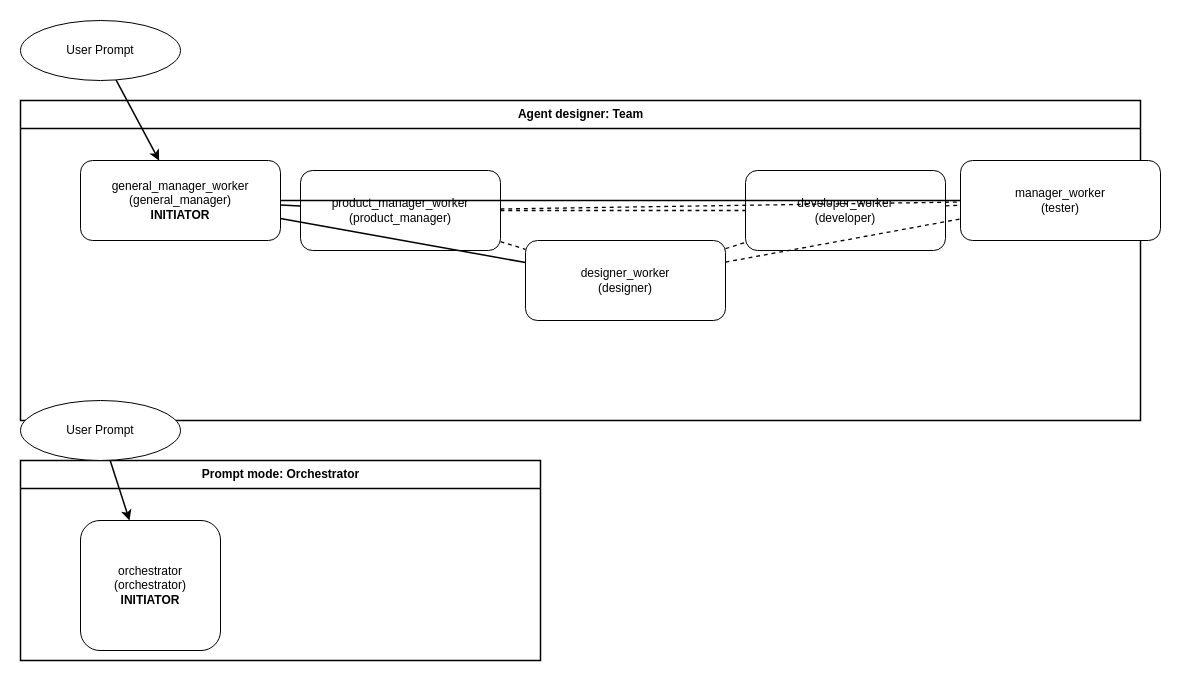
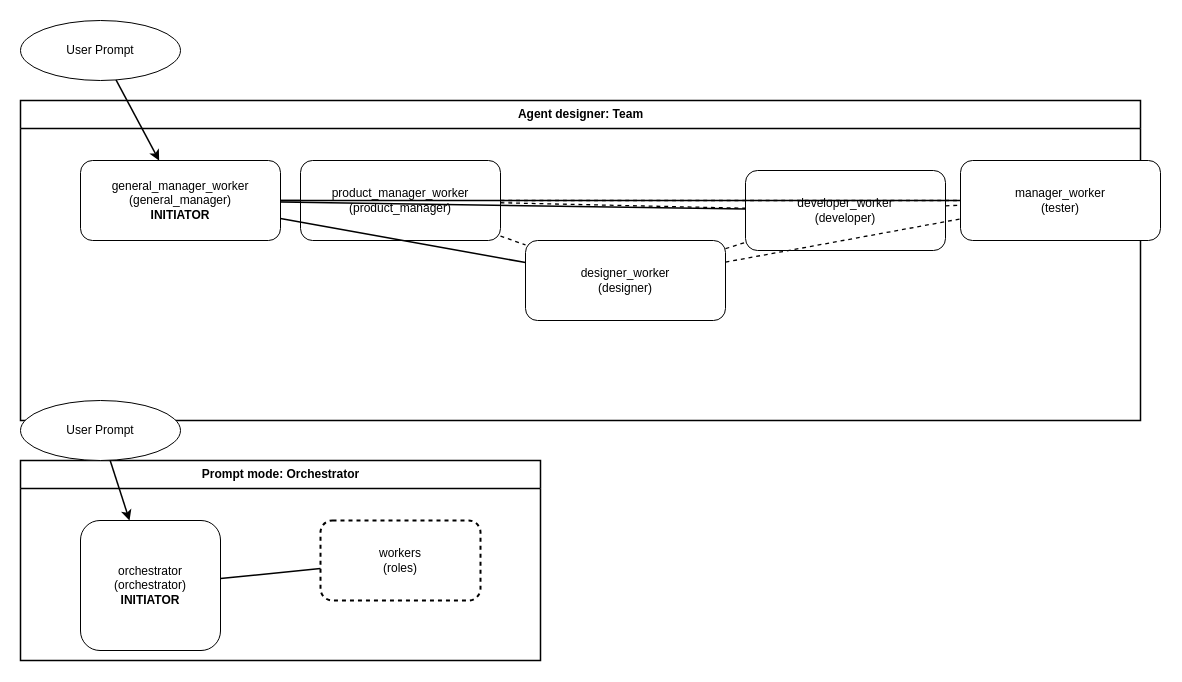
+ <mxCell id="10" style="endArrow=none;strokeWidth=1.5;" edge="1" parent="2" source="3" target="6"><mxGeometry relative="1" as="geometry" /></mxCell>
- <mxCell id="4" value="product_manager_worker&lt;br/&gt;(product_manager)" style="shape=rect;rounded=1;whiteSpace=wrap;html=1;align=center;verticalAlign=middle;" vertex="1" parent="2"><mxGeometry x="280" y="70" width="200" height="80" as="geometry" /></mxCell>
+ <mxCell id="4" value="product_manager_worker&lt;br/&gt;(product_manager)" style="shape=rect;rounded=1;whiteSpace=wrap;html=1;align=center;verticalAlign=middle;" vertex="1" parent="2"><mxGeometry x="280" y="60" width="200" height="80" as="geometry" /></mxCell>
+ <mxCell id="20" value="workers&lt;br/&gt;(roles)" style="shape=rect;rounded=1;whiteSpace=wrap;html=1;align=center;verticalAlign=middle;dashed=1;dashPattern=2 2;strokeWidth=2;" vertex="1" parent="18"><mxGeometry x="300" y="60" width="160" height="80" as="geometry" /></mxCell>
+ <mxCell id="21" style="endArrow=none;strokeWidth=1.5;" edge="1" parent="18" source="19" target="20"><mxGeometry relative="1" as="geometry" /></mxCell>
